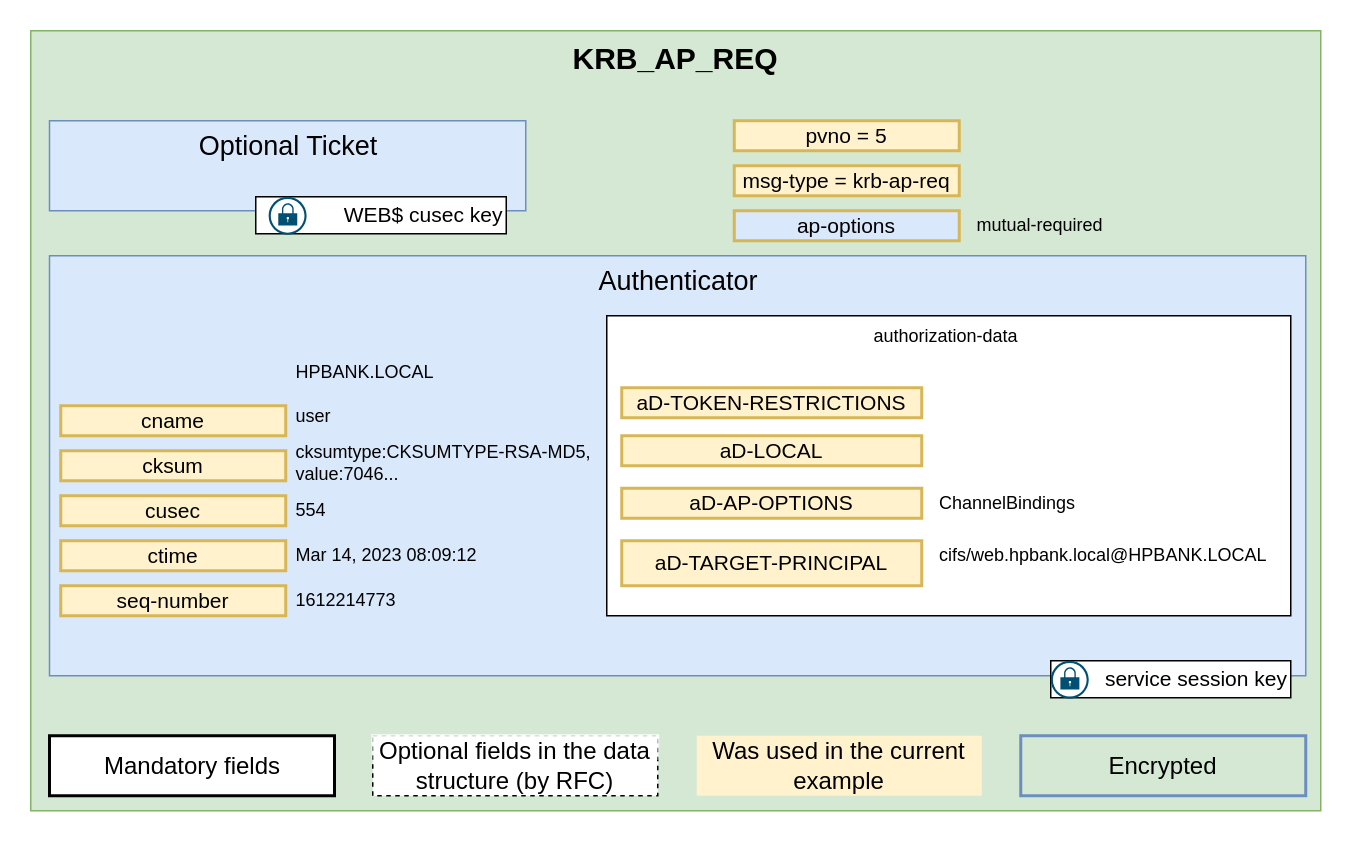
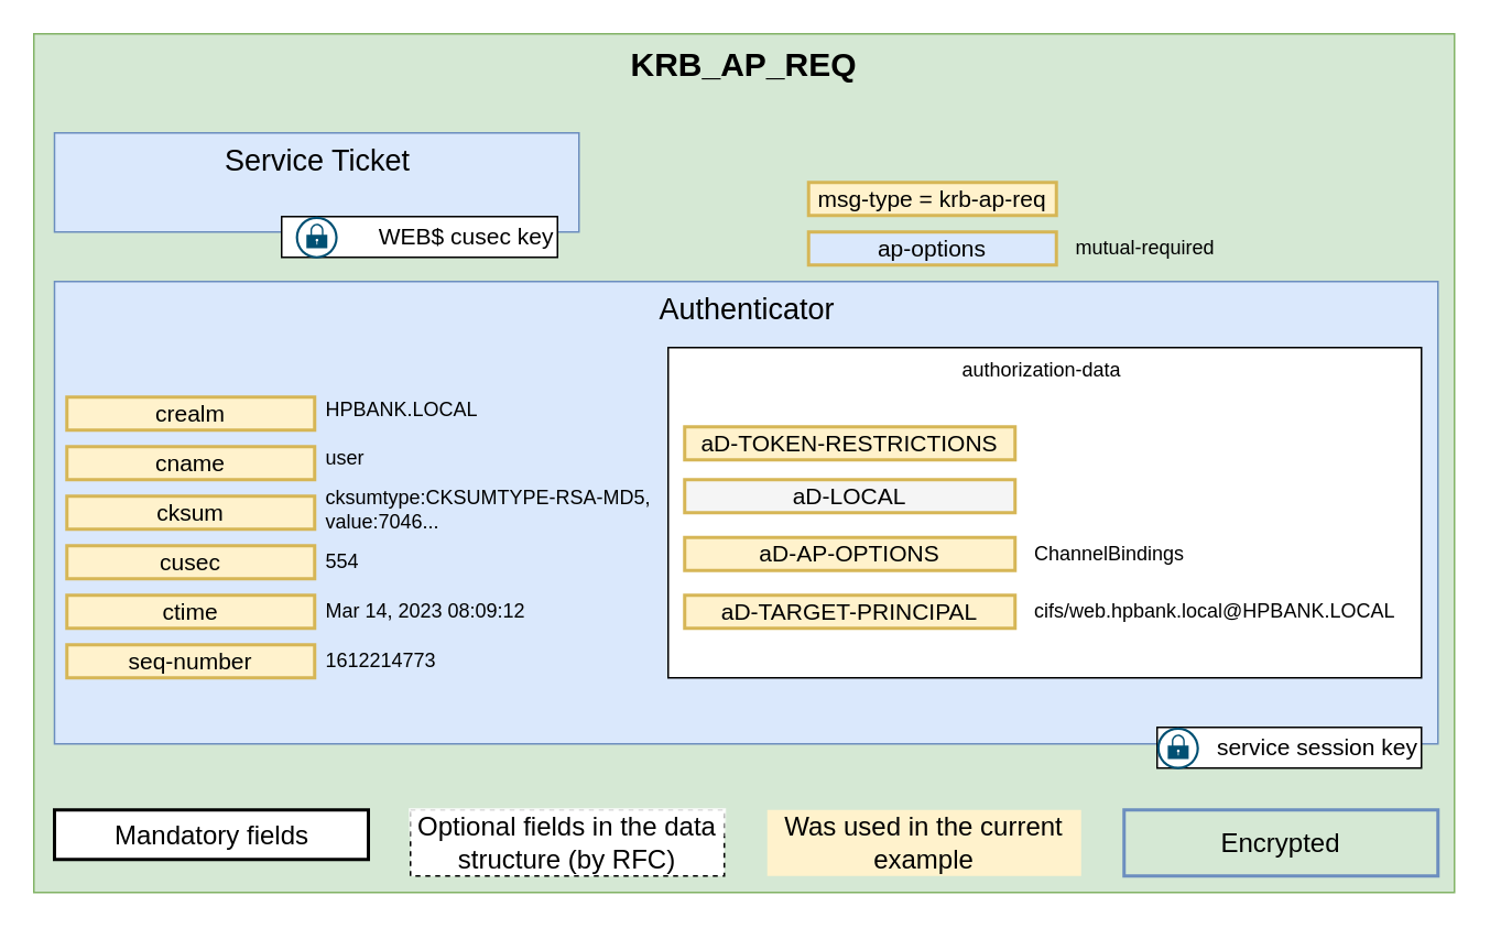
- <mxCell id="3" value="&lt;font style=&quot;font-size: 14px;&quot;&gt;pvno =&amp;nbsp;&lt;/font&gt;5" style="rounded=0;whiteSpace=wrap;html=1;fontSize=14;strokeWidth=2;fillColor=#fff2cc;strokeColor=#d6b656;" parent="1" vertex="1"><mxGeometry x="489" y="80" width="150" height="20" as="geometry" /></mxCell>
- <mxCell id="32" value="Optional Ticket" style="rounded=0;whiteSpace=wrap;html=1;verticalAlign=top;fontSize=18;fillColor=#dae8fc;strokeColor=#6c8ebf;" parent="1" vertex="1"><mxGeometry x="32.5" y="80" width="317.5" height="60" as="geometry" /></mxCell>
+ <mxCell id="32" value="Service Ticket" style="rounded=0;whiteSpace=wrap;html=1;verticalAlign=top;fontSize=18;fillColor=#dae8fc;strokeColor=#6c8ebf;" parent="1" vertex="1"><mxGeometry x="32.5" y="80" width="317.5" height="60" as="geometry" /></mxCell>
+ <mxCell id="8" value="&lt;font style=&quot;font-size: 14px;&quot;&gt;crealm&lt;/font&gt;" style="rounded=0;whiteSpace=wrap;html=1;fontSize=14;strokeWidth=2;fillColor=#fff2cc;strokeColor=#d6b656;" parent="1" vertex="1"><mxGeometry x="40" y="240" width="150" height="20" as="geometry" /></mxCell>
- <mxCell id="28" value="&lt;font style=&quot;font-size: 14px;&quot;&gt;aD-LOCAL&lt;/font&gt;" style="rounded=0;whiteSpace=wrap;html=1;fontSize=14;strokeWidth=2;fillColor=#fff2cc;strokeColor=#d6b656;" parent="1" vertex="1"><mxGeometry x="414" y="290" width="200" height="20" as="geometry" /></mxCell>
+ <mxCell id="28" value="&lt;font style=&quot;font-size: 14px;&quot;&gt;aD-LOCAL&lt;/font&gt;" style="rounded=0;whiteSpace=wrap;html=1;fontSize=14;strokeWidth=2;fillColor=#f5f5f5;strokeColor=#d6b656;" parent="1" vertex="1"><mxGeometry x="414" y="290" width="200" height="20" as="geometry" /></mxCell>
- <mxCell id="30" value="&lt;font style=&quot;font-size: 14px;&quot;&gt;aD-TARGET-PRINCIPAL&lt;/font&gt;" style="rounded=0;whiteSpace=wrap;html=1;fontSize=14;strokeWidth=2;fillColor=#fff2cc;strokeColor=#d6b656;" parent="1" vertex="1"><mxGeometry x="414" y="360" width="200" height="30" as="geometry" /></mxCell>
+ <mxCell id="30" value="&lt;font style=&quot;font-size: 14px;&quot;&gt;aD-TARGET-PRINCIPAL&lt;/font&gt;" style="rounded=0;whiteSpace=wrap;html=1;fontSize=14;strokeWidth=2;fillColor=#fff2cc;strokeColor=#d6b656;" parent="1" vertex="1"><mxGeometry x="414" y="360" width="200" height="20" as="geometry" /></mxCell>
- <mxCell id="20" value="Mandatory fields" style="rounded=0;whiteSpace=wrap;html=1;strokeColor=default;fontSize=16;strokeWidth=2;" parent="1" vertex="1"><mxGeometry x="32.5" y="490" width="190" height="40" as="geometry" /></mxCell>
+ <mxCell id="20" value="Mandatory fields" style="rounded=0;whiteSpace=wrap;html=1;strokeColor=default;fontSize=16;strokeWidth=2;" parent="1" vertex="1"><mxGeometry x="32.5" y="490" width="190" height="30" as="geometry" /></mxCell>
